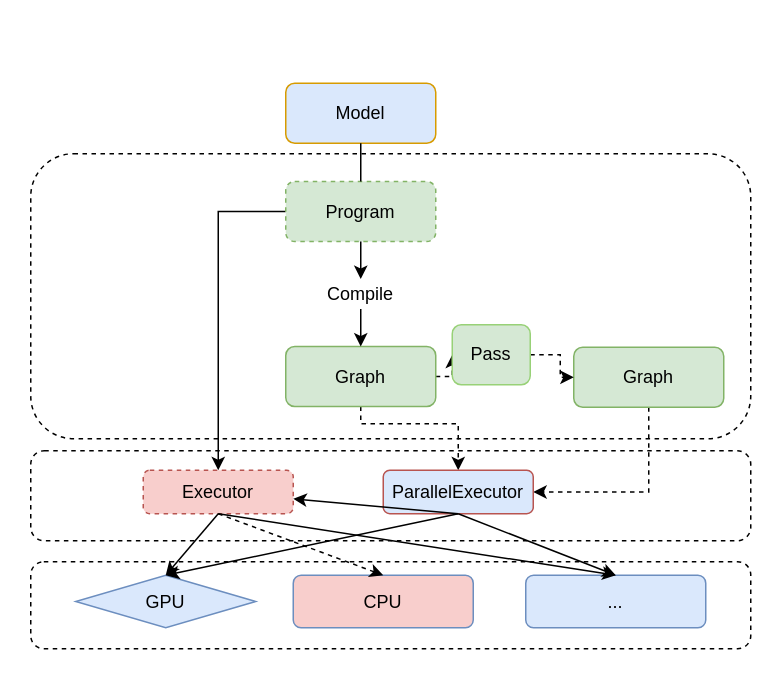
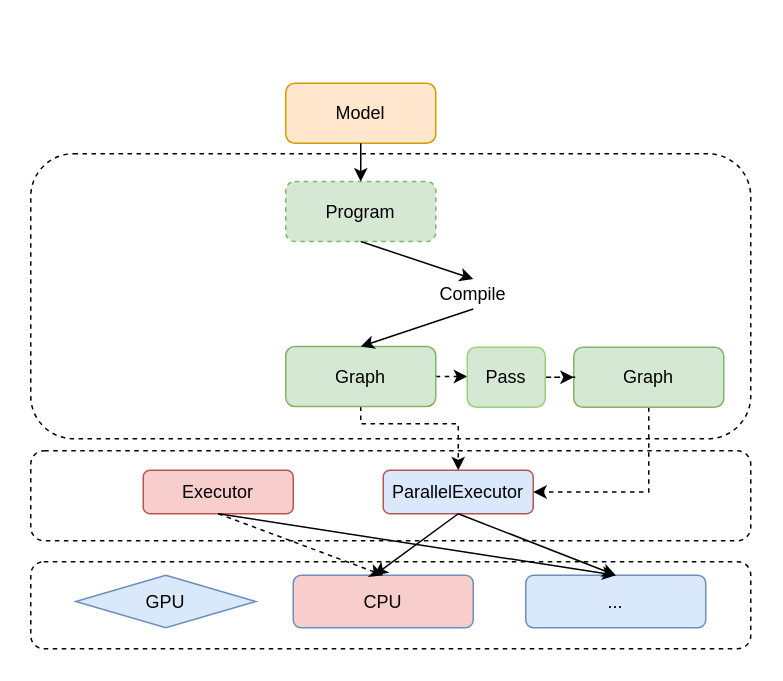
- <mxCell id="5" value="Model" style="rounded=1;whiteSpace=wrap;html=1;fillColor=#dae8fc;strokeColor=#d79b00;" parent="1" vertex="1"><mxGeometry x="190" y="55" width="100" height="40" as="geometry" /></mxCell>
+ <mxCell id="5" value="Model" style="rounded=1;whiteSpace=wrap;html=1;fillColor=#ffe6cc;strokeColor=#d79b00;" parent="1" vertex="1"><mxGeometry x="190" y="55" width="100" height="40" as="geometry" /></mxCell>
- <mxCell id="11" value="" style="endArrow=none;html=1;exitX=0.5;exitY=1;exitDx=0;exitDy=0;entryX=0.5;entryY=0;entryDx=0;entryDy=0;" parent="1" source="5" target="7" edge="1"><mxGeometry width="50" height="50" relative="1" as="geometry"><mxPoint x="360" y="226.824" as="sourcePoint" /><mxPoint x="410" y="176.824" as="targetPoint" /></mxGeometry></mxCell>
+ <mxCell id="11" value="" style="endArrow=classic;html=1;exitX=0.5;exitY=1;exitDx=0;exitDy=0;entryX=0.5;entryY=0;entryDx=0;entryDy=0;" parent="1" source="5" target="7" edge="1"><mxGeometry width="50" height="50" relative="1" as="geometry"><mxPoint x="360" y="226.824" as="sourcePoint" /><mxPoint x="410" y="176.824" as="targetPoint" /></mxGeometry></mxCell>
- <mxCell id="13" value="Compile" style="text;html=1;strokeColor=none;fillColor=none;align=center;verticalAlign=middle;whiteSpace=wrap;rounded=0;" parent="1" vertex="1"><mxGeometry x="220" y="185.5" width="40" height="20" as="geometry" /></mxCell>
+ <mxCell id="13" value="Compile" style="text;html=1;strokeColor=none;fillColor=none;align=center;verticalAlign=middle;whiteSpace=wrap;rounded=0;" parent="1" vertex="1"><mxGeometry x="295" y="185.5" width="40" height="20" as="geometry" /></mxCell>
- <mxCell id="6" style="edgeStyle=orthogonalEdgeStyle;rounded=0;orthogonalLoop=1;jettySize=auto;html=1;exitX=0;exitY=0.5;exitDx=0;exitDy=0;entryX=0.5;entryY=0;entryDx=0;entryDy=0;" parent="1" source="7" target="18" edge="1"><mxGeometry relative="1" as="geometry" /></mxCell>
- <mxCell id="20" value="Pass" style="rounded=1;whiteSpace=wrap;html=1;fillColor=#d5e8d4;strokeColor=#98D177;" parent="1" vertex="1"><mxGeometry x="301" y="216" width="52" height="40" as="geometry" /></mxCell>
+ <mxCell id="20" value="Pass" style="rounded=1;whiteSpace=wrap;html=1;fillColor=#d5e8d4;strokeColor=#98D177;" parent="1" vertex="1"><mxGeometry x="311" y="231" width="52" height="40" as="geometry" /></mxCell>
- <mxCell id="18" value="Executor" style="rounded=1;whiteSpace=wrap;html=1;fillColor=#f8cecc;strokeColor=#b85450;dashed=1;" parent="1" vertex="1"><mxGeometry x="95" y="313" width="100" height="29" as="geometry" /></mxCell>
+ <mxCell id="18" value="Executor" style="rounded=1;whiteSpace=wrap;html=1;fillColor=#f8cecc;strokeColor=#b85450;" parent="1" vertex="1"><mxGeometry x="95" y="313" width="100" height="29" as="geometry" /></mxCell>
- <mxCell id="29" value="" style="endArrow=classic;html=1;exitX=0.5;exitY=1;exitDx=0;exitDy=0;" parent="1" source="17" target="18" edge="1"><mxGeometry width="50" height="50" relative="1" as="geometry"><mxPoint x="390" y="342" as="sourcePoint" /><mxPoint x="120" y="381" as="targetPoint" /></mxGeometry></mxCell>
+ <mxCell id="29" value="" style="endArrow=classic;html=1;entryX=0.45;entryY=0;entryDx=0;entryDy=0;entryPerimeter=0;exitX=0.5;exitY=1;exitDx=0;exitDy=0;" parent="1" source="17" target="23" edge="1"><mxGeometry width="50" height="50" relative="1" as="geometry"><mxPoint x="390" y="342" as="sourcePoint" /><mxPoint x="120" y="381" as="targetPoint" /></mxGeometry></mxCell>
- <mxCell id="25" value="" style="endArrow=classic;html=1;exitX=0.5;exitY=1;exitDx=0;exitDy=0;entryX=0.5;entryY=0;entryDx=0;entryDy=0;" parent="1" source="18" target="22" edge="1"><mxGeometry width="50" height="50" relative="1" as="geometry"><mxPoint x="-100" y="382" as="sourcePoint" /><mxPoint x="-50" y="332" as="targetPoint" /></mxGeometry></mxCell>
- <mxCell id="28" value="" style="endArrow=classic;html=1;exitX=0.5;exitY=1;exitDx=0;exitDy=0;entryX=0.5;entryY=0;entryDx=0;entryDy=0;" parent="1" source="17" target="22" edge="1"><mxGeometry width="50" height="50" relative="1" as="geometry"><mxPoint x="-100" y="382" as="sourcePoint" /><mxPoint x="-50" y="332" as="targetPoint" /></mxGeometry></mxCell>
